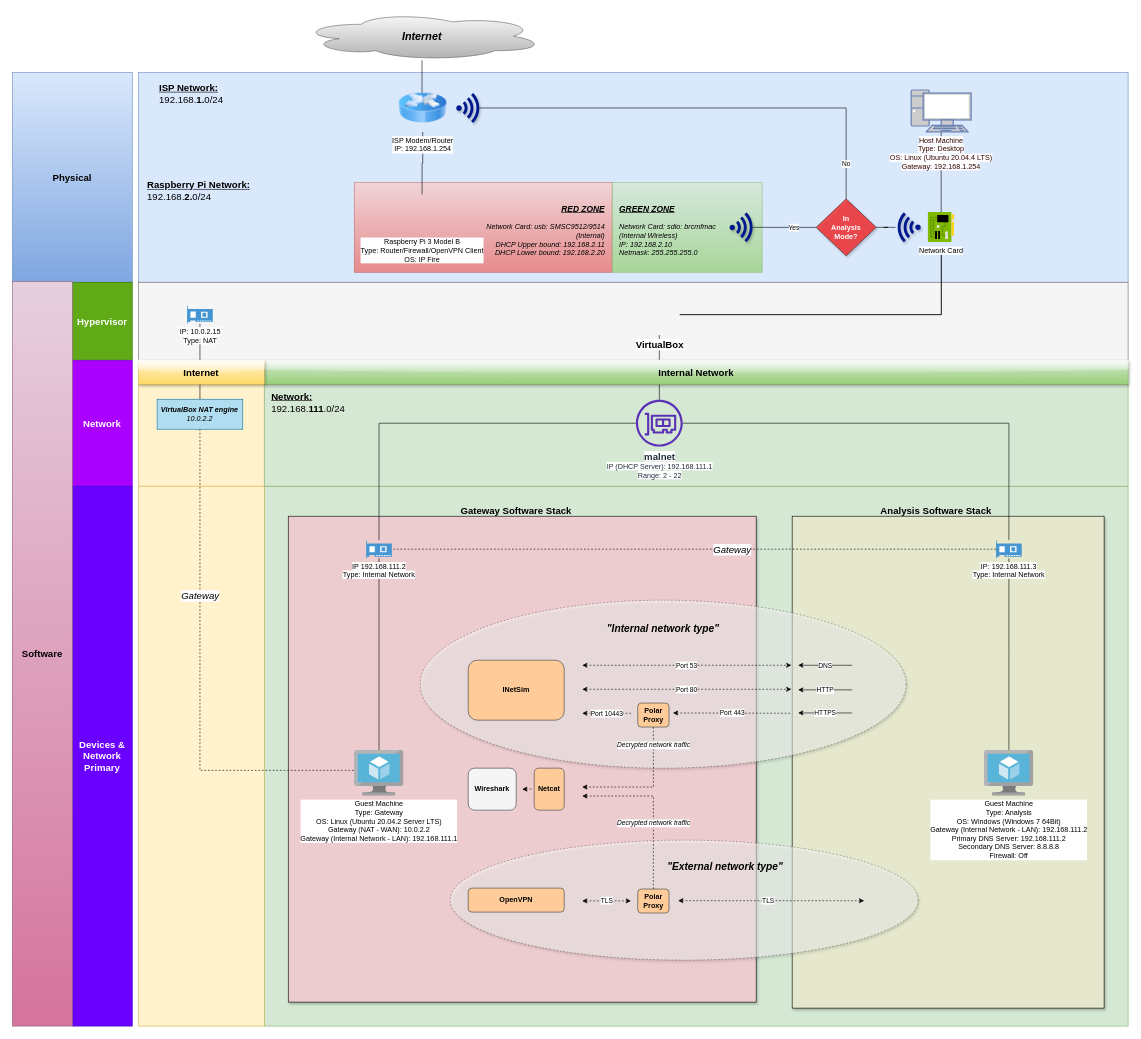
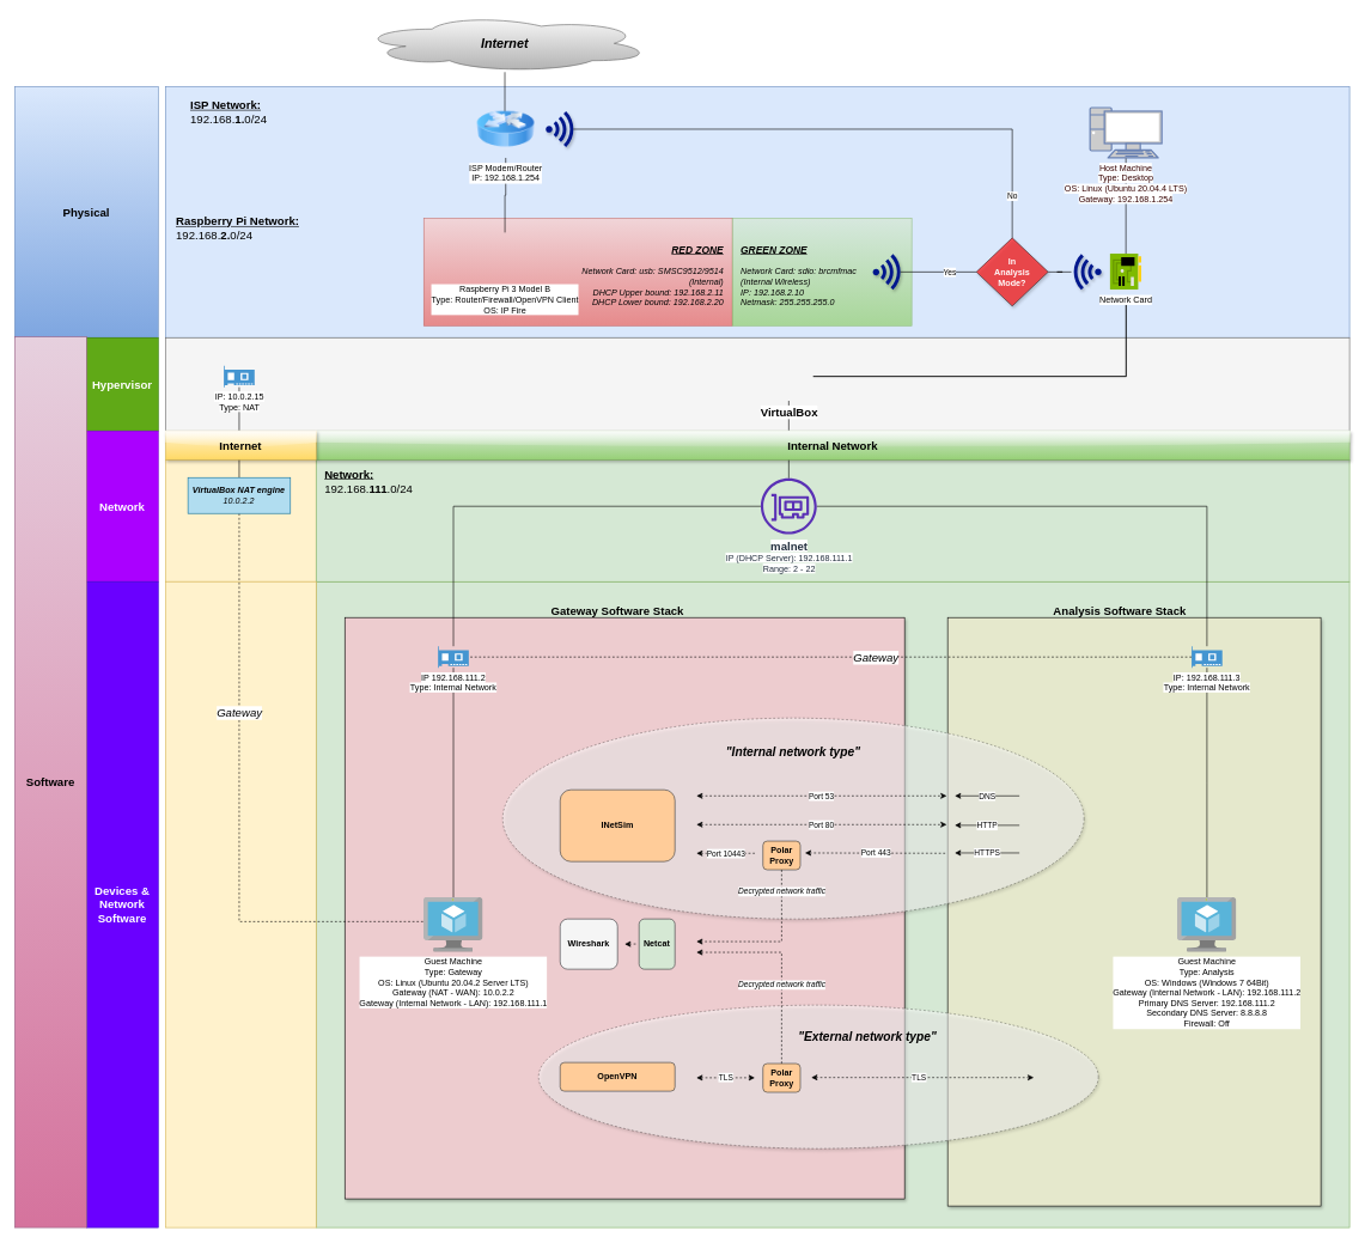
- <mxCell id="29" value="Devices &amp;amp; Network Primary" style="rounded=0;whiteSpace=wrap;html=1;fillColor=#6a00ff;strokeColor=#3700CC;fontSize=16;fontStyle=1;fontColor=#ffffff;" parent="1" vertex="1"><mxGeometry x="120" y="810" width="100" height="900" as="geometry" /></mxCell>
+ <mxCell id="29" value="Devices &amp;amp; Network Software" style="rounded=0;whiteSpace=wrap;html=1;fillColor=#6a00ff;strokeColor=#3700CC;fontSize=16;fontStyle=1;fontColor=#ffffff;" parent="1" vertex="1"><mxGeometry x="120" y="810" width="100" height="900" as="geometry" /></mxCell>
- <mxCell id="62" value="&lt;div&gt;Netcat&lt;/div&gt;" style="rounded=1;whiteSpace=wrap;html=1;fontStyle=1;fillColor=#ffcc99;strokeColor=#36393d;" parent="1" vertex="1"><mxGeometry x="890" y="1280" width="50" height="70" as="geometry" /></mxCell>
+ <mxCell id="62" value="&lt;div&gt;Netcat&lt;/div&gt;" style="rounded=1;whiteSpace=wrap;html=1;fontStyle=1;fillColor=#d5e8d4;strokeColor=#36393d;" parent="1" vertex="1"><mxGeometry x="890" y="1280" width="50" height="70" as="geometry" /></mxCell>
